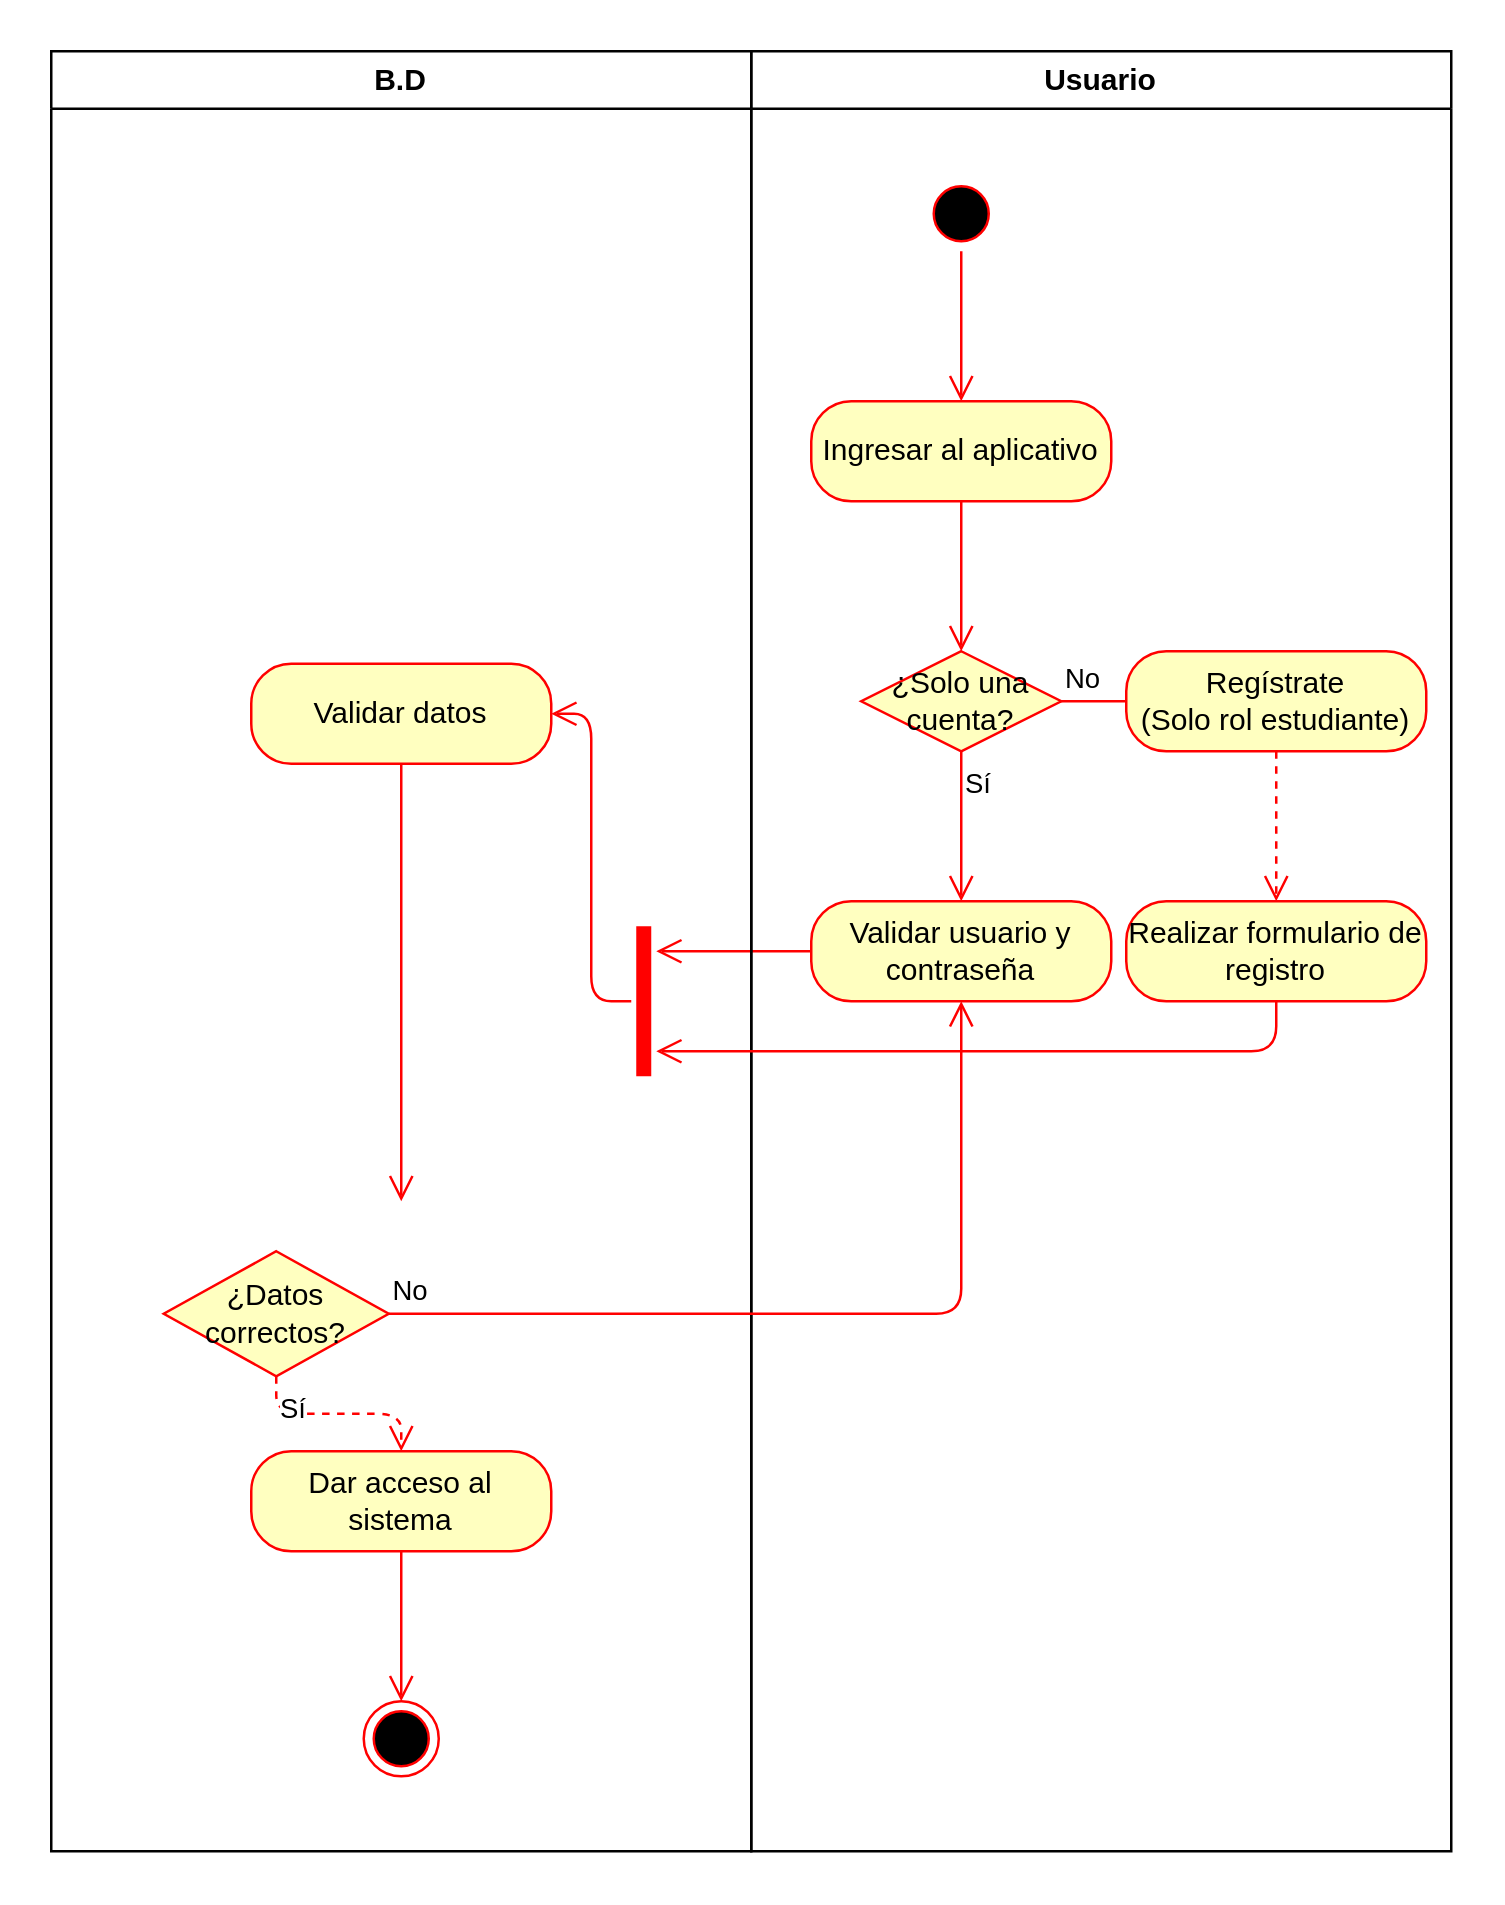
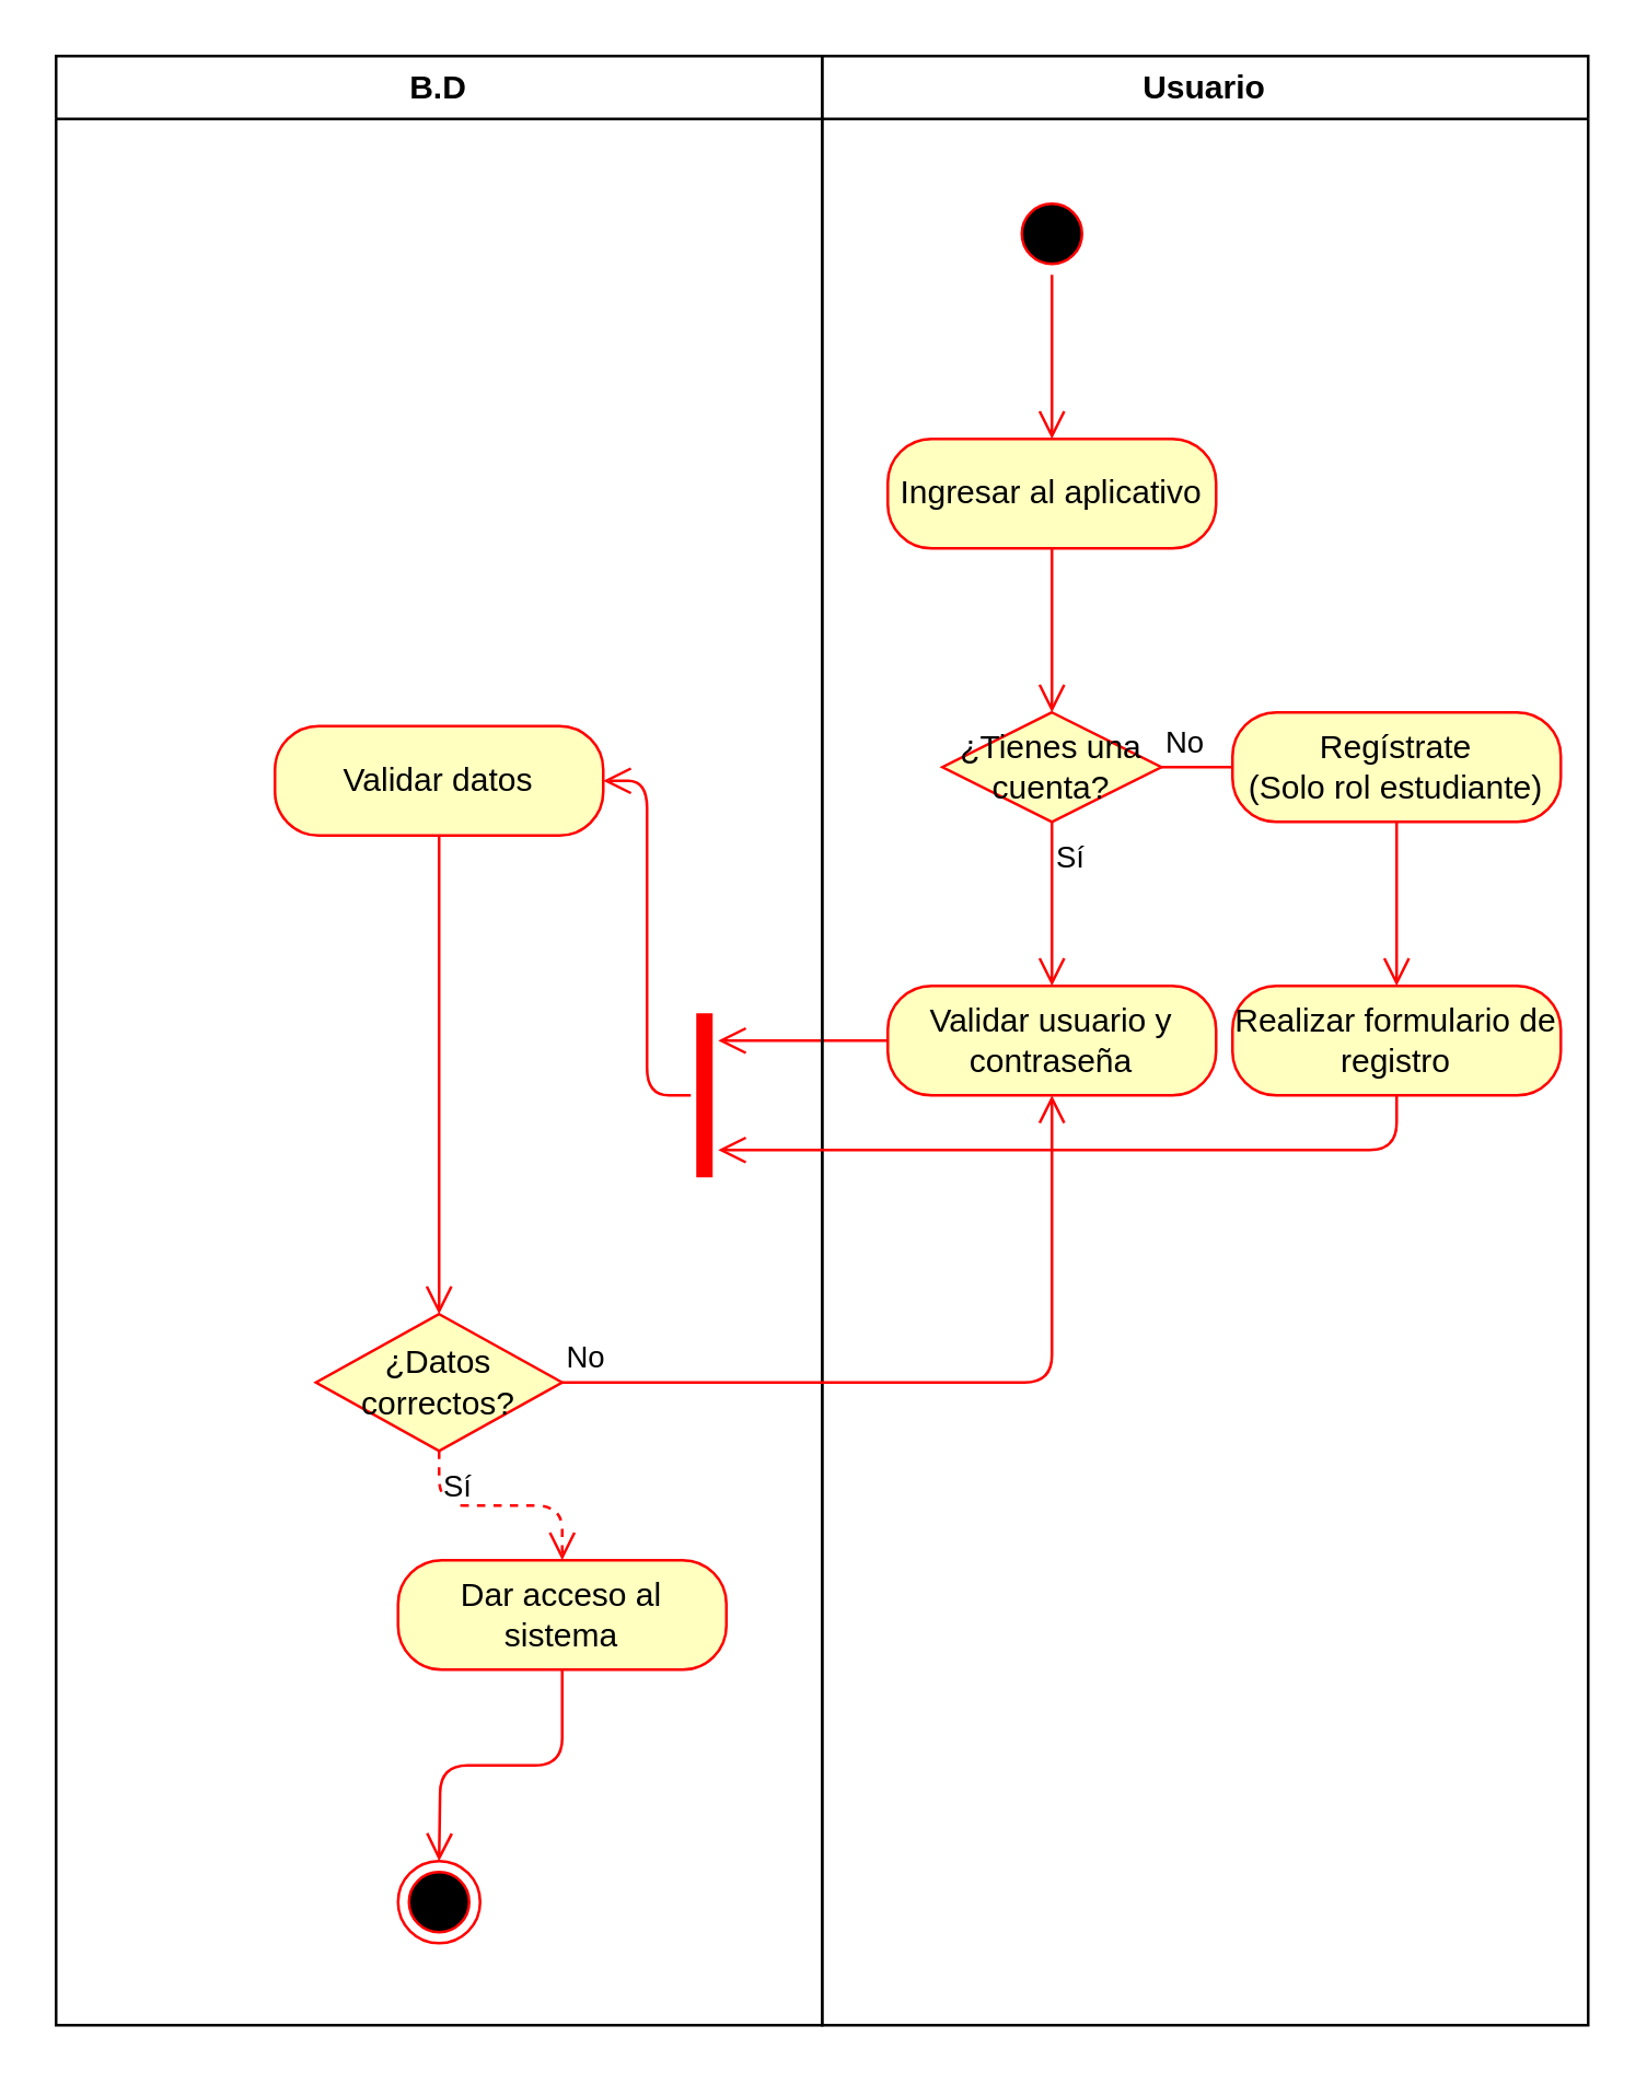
- <mxCell id="6" value="¿Solo una cuenta?" style="rhombus;whiteSpace=wrap;html=1;fillColor=#ffffc0;strokeColor=#ff0000;" vertex="1" parent="1"><mxGeometry x="344" y="260" width="80" height="40" as="geometry" /></mxCell>
+ <mxCell id="6" value="¿Tienes una cuenta?" style="rhombus;whiteSpace=wrap;html=1;fillColor=#ffffc0;strokeColor=#ff0000;" vertex="1" parent="1"><mxGeometry x="344" y="260" width="80" height="40" as="geometry" /></mxCell>
- <mxCell id="14" value="" style="edgeStyle=orthogonalEdgeStyle;html=1;verticalAlign=bottom;endArrow=open;endSize=8;strokeColor=#ff0000;dashed=1;" edge="1" source="13" parent="11" target="12"><mxGeometry relative="1" as="geometry"><mxPoint x="220" y="340" as="targetPoint" /><Array as="points" /></mxGeometry></mxCell>
+ <mxCell id="14" value="" style="edgeStyle=orthogonalEdgeStyle;html=1;verticalAlign=bottom;endArrow=open;endSize=8;strokeColor=#ff0000;" edge="1" source="13" parent="11" target="12"><mxGeometry relative="1" as="geometry"><mxPoint x="220" y="340" as="targetPoint" /><Array as="points" /></mxGeometry></mxCell>
- <mxCell id="21" value="¿Datos correctos?" style="rhombus;whiteSpace=wrap;html=1;fillColor=#ffffc0;strokeColor=#ff0000;" vertex="1" parent="15"><mxGeometry x="45" y="480" width="90" height="50" as="geometry" /></mxCell>
+ <mxCell id="21" value="¿Datos correctos?" style="rhombus;whiteSpace=wrap;html=1;fillColor=#ffffc0;strokeColor=#ff0000;" vertex="1" parent="15"><mxGeometry x="95" y="460" width="90" height="50" as="geometry" /></mxCell>
- <mxCell id="18" value="Dar acceso al sistema" style="rounded=1;whiteSpace=wrap;html=1;arcSize=40;fontColor=#000000;fillColor=#ffffc0;strokeColor=#ff0000;" vertex="1" parent="15"><mxGeometry x="80" y="560" width="120" height="40" as="geometry" /></mxCell>
+ <mxCell id="18" value="Dar acceso al sistema" style="rounded=1;whiteSpace=wrap;html=1;arcSize=40;fontColor=#000000;fillColor=#ffffc0;strokeColor=#ff0000;" vertex="1" parent="15"><mxGeometry x="125" y="550" width="120" height="40" as="geometry" /></mxCell>
